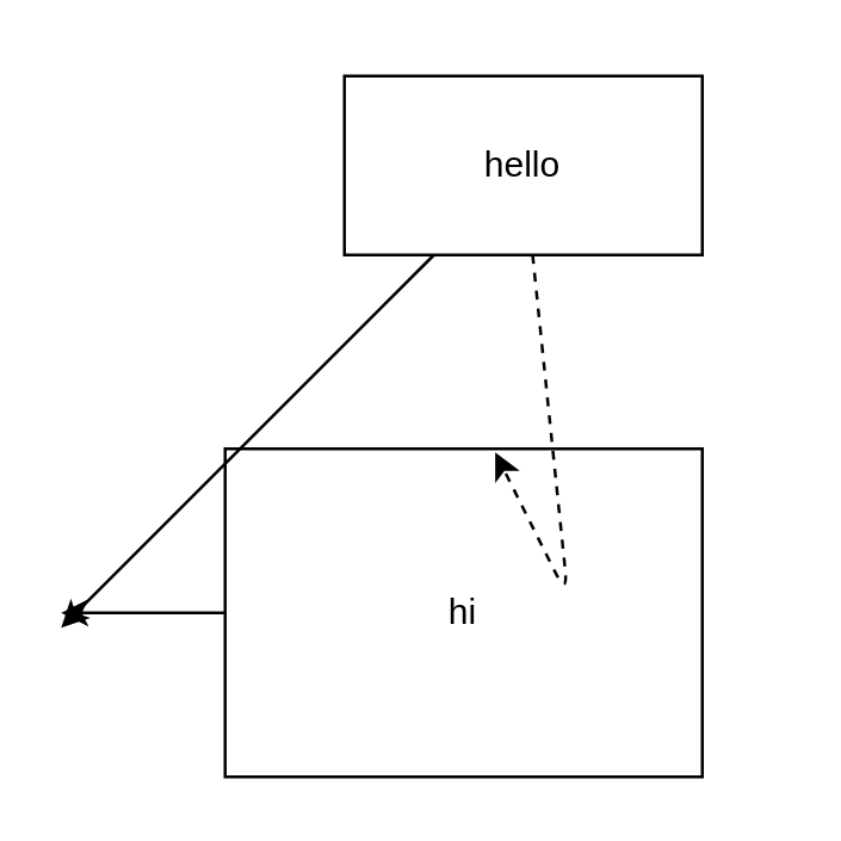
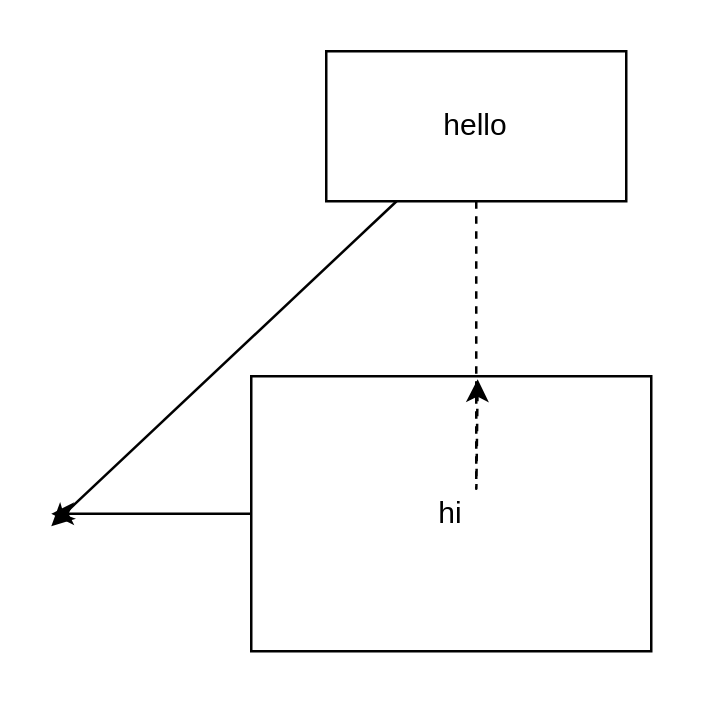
- <mxCell id="6" value="hello&lt;br&gt;" style="rounded=0;whiteSpace=wrap;html=1;" vertex="1" parent="1"><mxGeometry x="115" y="25" width="120" height="60" as="geometry" /></mxCell>
+ <mxCell id="6" value="hello&lt;br&gt;" style="rounded=0;whiteSpace=wrap;html=1;" vertex="1" parent="1"><mxGeometry x="130" y="20" width="120" height="60" as="geometry" /></mxCell>
- <mxCell id="3" value="hi&lt;br&gt;" style="rounded=0;whiteSpace=wrap;html=1;" vertex="1" parent="1"><mxGeometry x="75" y="150" width="160" height="110" as="geometry" /></mxCell>
+ <mxCell id="3" value="hi&lt;br&gt;" style="rounded=0;whiteSpace=wrap;html=1;" vertex="1" parent="1"><mxGeometry x="100" y="150" width="160" height="110" as="geometry" /></mxCell>
